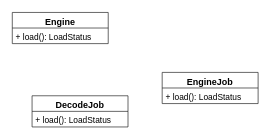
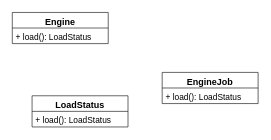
- <mxCell id="6" value="DecodeJob" style="swimlane;fontStyle=1;align=center;verticalAlign=top;childLayout=stackLayout;horizontal=1;startSize=26;horizontalStack=0;resizeParent=1;resizeParentMax=0;resizeLast=0;collapsible=1;marginBottom=0;fontSize=15;" vertex="1" parent="1"><mxGeometry x="53" y="159" width="160" height="52" as="geometry" /></mxCell>
+ <mxCell id="6" value="LoadStatus" style="swimlane;fontStyle=1;align=center;verticalAlign=top;childLayout=stackLayout;horizontal=1;startSize=26;horizontalStack=0;resizeParent=1;resizeParentMax=0;resizeLast=0;collapsible=1;marginBottom=0;fontSize=15;" vertex="1" parent="1"><mxGeometry x="53" y="159" width="160" height="52" as="geometry" /></mxCell>
